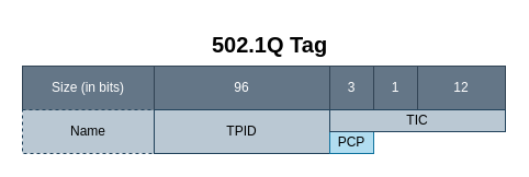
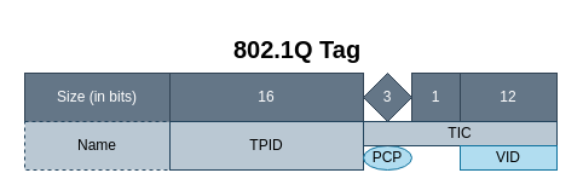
- <mxCell id="12" value="502.1Q Tag" style="text;html=1;align=center;verticalAlign=middle;resizable=0;points=[];autosize=1;strokeColor=none;fillColor=none;fontSize=20;fontStyle=1" vertex="1" parent="1"><mxGeometry x="180" y="20" width="130" height="40" as="geometry" /></mxCell>
+ <mxCell id="12" value="802.1Q Tag" style="text;html=1;align=center;verticalAlign=middle;resizable=0;points=[];autosize=1;strokeColor=none;fillColor=none;fontSize=20;fontStyle=1" vertex="1" parent="1"><mxGeometry x="180" y="20" width="130" height="40" as="geometry" /></mxCell>
- <mxCell id="4" value="96" style="rounded=0;whiteSpace=wrap;html=1;fillColor=#647687;strokeColor=#314354;fontColor=#ffffff;" vertex="1" parent="1"><mxGeometry x="140" y="60" width="160" height="40" as="geometry" /></mxCell>
+ <mxCell id="4" value="16" style="rounded=0;whiteSpace=wrap;html=1;fillColor=#647687;strokeColor=#314354;fontColor=#ffffff;" vertex="1" parent="1"><mxGeometry x="140" y="60" width="160" height="40" as="geometry" /></mxCell>
- <mxCell id="6" value="3" style="rounded=0;whiteSpace=wrap;html=1;fillColor=#647687;strokeColor=#314354;fontColor=#ffffff;" vertex="1" parent="1"><mxGeometry x="300" y="60" width="40" height="40" as="geometry" /></mxCell>
+ <mxCell id="6" value="3" style="rhombus;whiteSpace=wrap;html=1;fillColor=#647687;strokeColor=#314354;fontColor=#ffffff;" vertex="1" parent="1"><mxGeometry x="300" y="60" width="40" height="40" as="geometry" /></mxCell>
- <mxCell id="7" value="PCP" style="rounded=0;whiteSpace=wrap;html=1;fillColor=#b1ddf0;strokeColor=#10739e;" vertex="1" parent="1"><mxGeometry x="300" y="120" width="40" height="20" as="geometry" /></mxCell>
+ <mxCell id="7" value="PCP" style="ellipse;whiteSpace=wrap;html=1;fillColor=#b1ddf0;strokeColor=#10739e;" vertex="1" parent="1"><mxGeometry x="300" y="120" width="40" height="20" as="geometry" /></mxCell>
+ <mxCell id="11" value="VID" style="rounded=0;whiteSpace=wrap;html=1;fillColor=#b1ddf0;strokeColor=#10739e;" vertex="1" parent="1"><mxGeometry x="380" y="120" width="80" height="20" as="geometry" /></mxCell>
